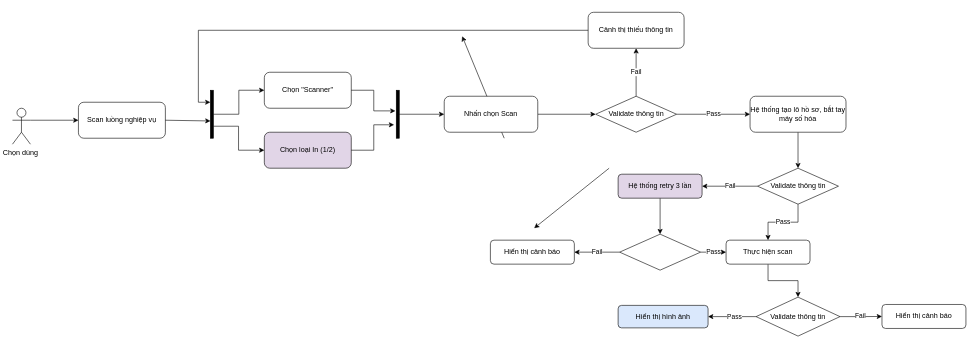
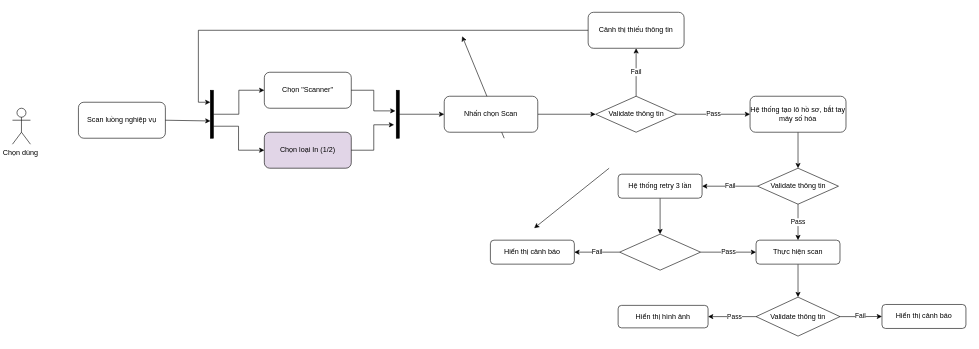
- <mxCell id="4" value="" style="endArrow=classic;html=1;rounded=0;entryX=0;entryY=0.5;entryDx=0;entryDy=0;exitX=1;exitY=0.333;exitDx=0;exitDy=0;exitPerimeter=0;" edge="1" parent="1" source="2" target="3"><mxGeometry width="50" height="50" relative="1" as="geometry"><mxPoint x="210" y="20" as="sourcePoint" /><mxPoint x="310" y="10" as="targetPoint" /></mxGeometry></mxCell>
- <mxCell id="32" value="Hệ thống retry 3 lần" style="rounded=1;whiteSpace=wrap;html=1;fillColor=#e1d5e7;" vertex="1" parent="1"><mxGeometry x="1030" y="290" width="140" height="40" as="geometry" /></mxCell>
+ <mxCell id="32" value="Hệ thống retry 3 lần" style="rounded=1;whiteSpace=wrap;html=1;" vertex="1" parent="1"><mxGeometry x="1030" y="290" width="140" height="40" as="geometry" /></mxCell>
- <mxCell id="30" value="Thực hiện scan" style="rounded=1;whiteSpace=wrap;html=1;" vertex="1" parent="1"><mxGeometry x="1210" y="400" width="140" height="40" as="geometry" /></mxCell>
+ <mxCell id="30" value="Thực hiện scan" style="rounded=1;whiteSpace=wrap;html=1;" vertex="1" parent="1"><mxGeometry x="1260" y="400" width="140" height="40" as="geometry" /></mxCell>
- <mxCell id="42" value="Hiển thị hình ảnh" style="rounded=1;whiteSpace=wrap;html=1;fillColor=#dae8fc;" vertex="1" parent="1"><mxGeometry x="1030" y="508.75" width="150" height="37.5" as="geometry" /></mxCell>
+ <mxCell id="42" value="Hiển thị hình ảnh" style="rounded=1;whiteSpace=wrap;html=1;" vertex="1" parent="1"><mxGeometry x="1030" y="508.75" width="150" height="37.5" as="geometry" /></mxCell>
